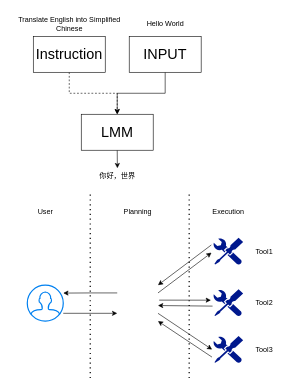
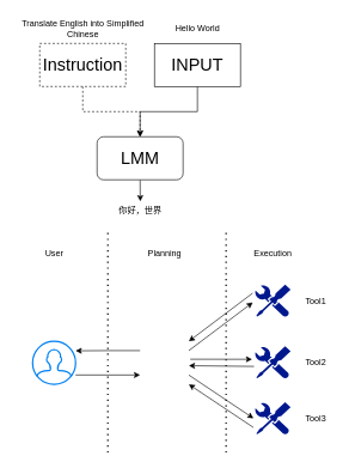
- <mxCell id="5" value="&lt;font style=&quot;font-size: 24px;&quot;&gt;Instruction&lt;/font&gt;" style="whiteSpace=wrap;html=1;" parent="1" vertex="1"><mxGeometry x="55" y="60" width="120" height="60" as="geometry" /></mxCell>
+ <mxCell id="5" value="&lt;font style=&quot;font-size: 24px;&quot;&gt;Instruction&lt;/font&gt;" style="whiteSpace=wrap;html=1;dashed=1;" parent="1" vertex="1"><mxGeometry x="55" y="60" width="120" height="60" as="geometry" /></mxCell>
- <mxCell id="7" value="&lt;font style=&quot;font-size: 24px;&quot;&gt;LMM&lt;/font&gt;" style="whiteSpace=wrap;html=1;" parent="1" vertex="1"><mxGeometry x="135" y="190" width="120" height="60" as="geometry" /></mxCell>
+ <mxCell id="7" value="&lt;font style=&quot;font-size: 24px;&quot;&gt;LMM&lt;/font&gt;" style="whiteSpace=wrap;html=1;rounded=1;" parent="1" vertex="1"><mxGeometry x="135" y="190" width="120" height="60" as="geometry" /></mxCell>
